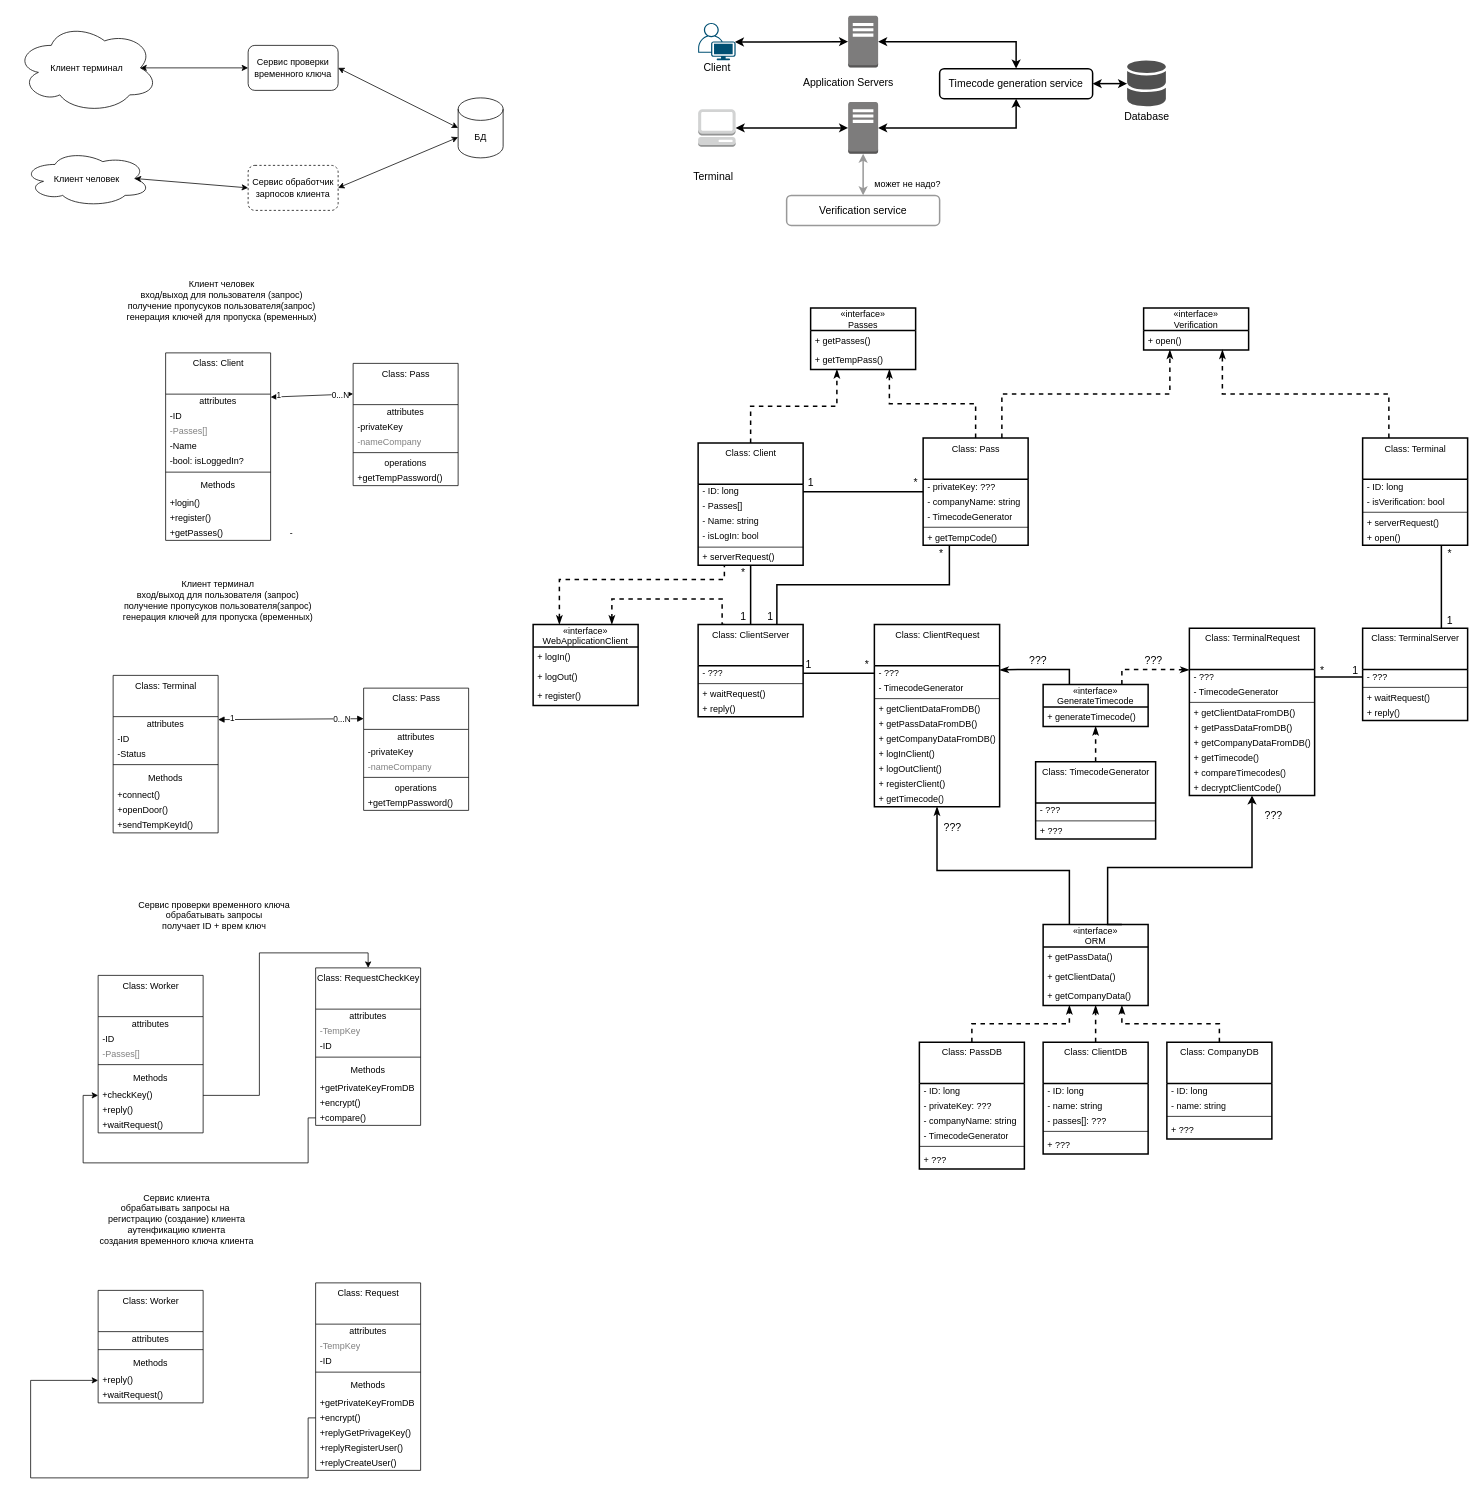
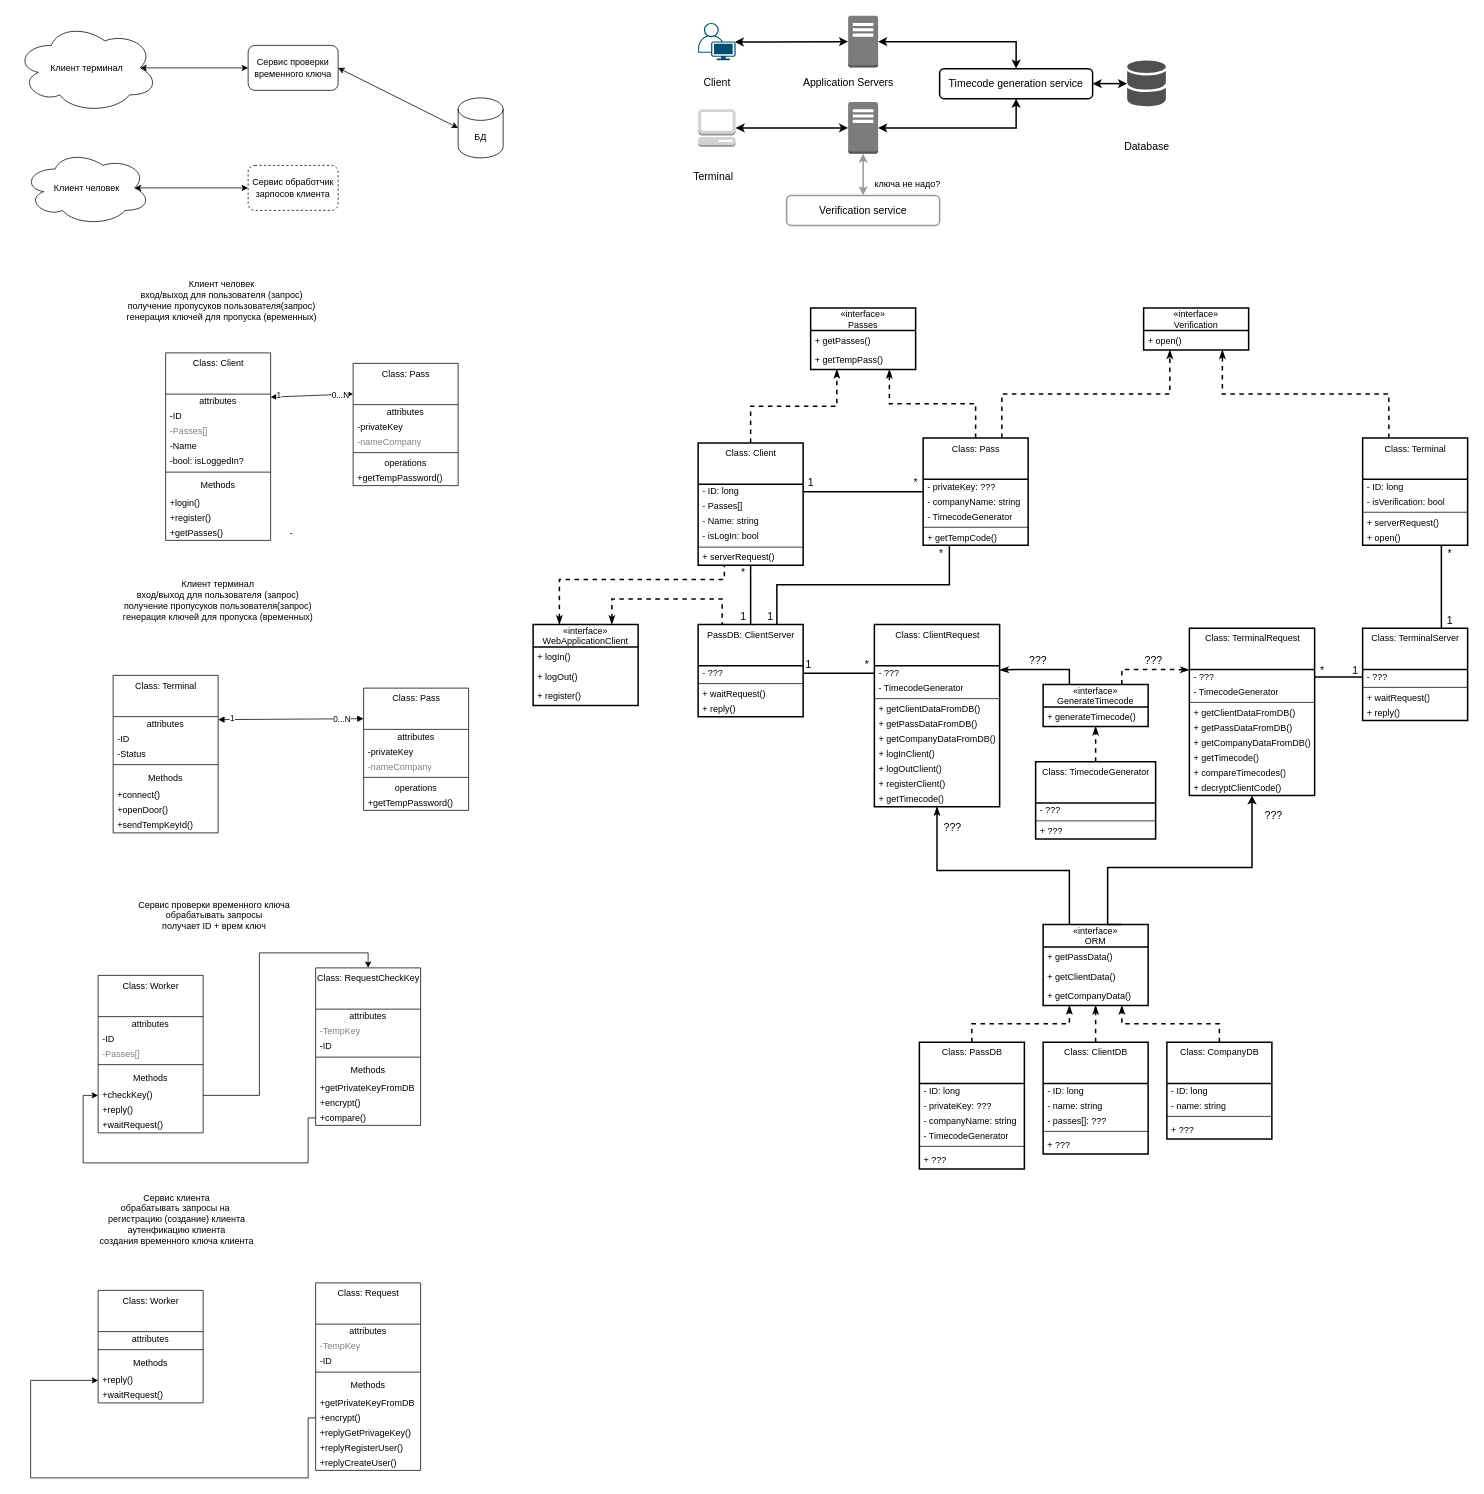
- <mxCell id="108" value="&lt;font style=&quot;font-size: 14px&quot;&gt;Client&lt;/font&gt;" style="text;html=1;align=center;verticalAlign=middle;resizable=0;points=[];autosize=1;strokeColor=none;" vertex="1" parent="1"><mxGeometry x="930" y="80" width="50" height="20" as="geometry" /></mxCell>
+ <mxCell id="108" value="&lt;font style=&quot;font-size: 14px&quot;&gt;Client&lt;/font&gt;" style="text;html=1;align=center;verticalAlign=middle;resizable=0;points=[];autosize=1;strokeColor=none;" vertex="1" parent="1"><mxGeometry x="930" y="100" width="50" height="20" as="geometry" /></mxCell>
- <mxCell id="110" value="&lt;font style=&quot;font-size: 14px&quot;&gt;Database&lt;/font&gt;" style="text;html=1;align=center;verticalAlign=middle;resizable=0;points=[];autosize=1;strokeColor=none;" vertex="1" parent="1"><mxGeometry x="1487.84" y="145" width="80" height="20" as="geometry" /></mxCell>
+ <mxCell id="110" value="&lt;font style=&quot;font-size: 14px&quot;&gt;Database&lt;/font&gt;" style="text;html=1;align=center;verticalAlign=middle;resizable=0;points=[];autosize=1;strokeColor=none;" vertex="1" parent="1"><mxGeometry x="1487.84" y="185" width="80" height="20" as="geometry" /></mxCell>
- <mxCell id="9" value="" style="endArrow=classic;startArrow=classic;html=1;entryX=0;entryY=0;entryDx=0;entryDy=52.5;entryPerimeter=0;exitX=1;exitY=0.5;exitDx=0;exitDy=0;" parent="1" source="3" target="4" edge="1"><mxGeometry width="50" height="50" relative="1" as="geometry"><mxPoint x="560" y="320" as="sourcePoint" /><mxPoint x="610" y="270" as="targetPoint" /></mxGeometry></mxCell>
- <mxCell id="6" value="&lt;span&gt;Клиент человек&lt;/span&gt;" style="ellipse;shape=cloud;whiteSpace=wrap;html=1;" parent="1" vertex="1"><mxGeometry x="30" y="200" width="170" height="75" as="geometry" /></mxCell>
+ <mxCell id="6" value="&lt;span&gt;Клиент человек&lt;/span&gt;" style="ellipse;shape=cloud;whiteSpace=wrap;html=1;" parent="1" vertex="1"><mxGeometry x="30" y="200" width="170" height="100" as="geometry" /></mxCell>
- <mxCell id="224" value="может не надо?" style="text;html=1;align=center;verticalAlign=middle;resizable=0;points=[];autosize=1;strokeColor=none;" vertex="1" parent="1"><mxGeometry x="1160" y="236" width="98" height="18" as="geometry" /></mxCell>
+ <mxCell id="224" value="ключа не надо?" style="text;html=1;align=center;verticalAlign=middle;resizable=0;points=[];autosize=1;strokeColor=none;" vertex="1" parent="1"><mxGeometry x="1160" y="236" width="98" height="18" as="geometry" /></mxCell>
- <mxCell id="178" value="Class: ClientServer" style="swimlane;fontStyle=0;align=center;verticalAlign=top;childLayout=stackLayout;horizontal=1;startSize=55;horizontalStack=0;resizeParent=1;resizeParentMax=0;resizeLast=0;collapsible=0;marginBottom=0;html=1;strokeWidth=2;" vertex="1" parent="1"><mxGeometry x="930" y="832" width="140" height="123" as="geometry" /></mxCell>
+ <mxCell id="178" value="PassDB: ClientServer" style="swimlane;fontStyle=0;align=center;verticalAlign=top;childLayout=stackLayout;horizontal=1;startSize=55;horizontalStack=0;resizeParent=1;resizeParentMax=0;resizeLast=0;collapsible=0;marginBottom=0;html=1;strokeWidth=2;" vertex="1" parent="1"><mxGeometry x="930" y="832" width="140" height="123" as="geometry" /></mxCell>
